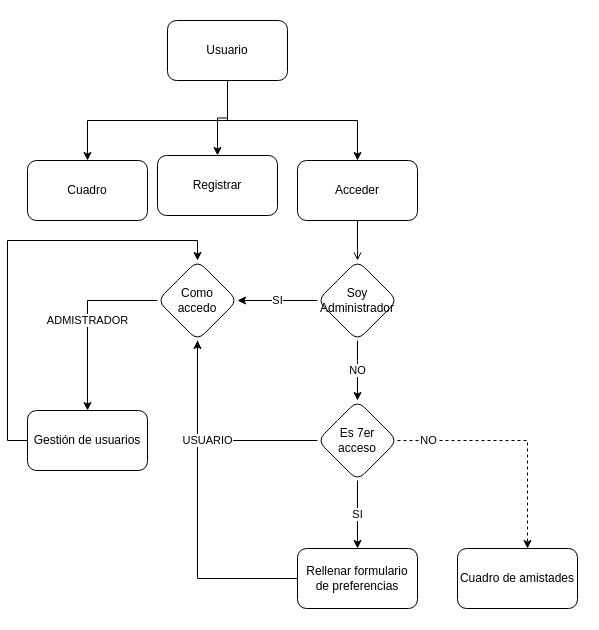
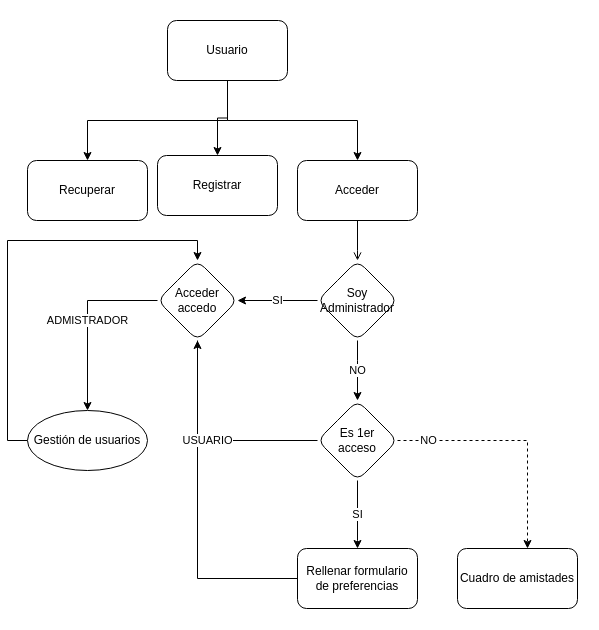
- <mxCell id="9" value="Cuadro" style="rounded=1;whiteSpace=wrap;html=1;" vertex="1" parent="1"><mxGeometry x="20" y="160" width="120" height="60" as="geometry" /></mxCell>
+ <mxCell id="9" value="Recuperar" style="rounded=1;whiteSpace=wrap;html=1;" vertex="1" parent="1"><mxGeometry x="20" y="160" width="120" height="60" as="geometry" /></mxCell>
- <mxCell id="23" value="Como&lt;br&gt;accedo" style="rhombus;whiteSpace=wrap;html=1;rounded=1;" vertex="1" parent="1"><mxGeometry x="150" y="260" width="80" height="80" as="geometry" /></mxCell>
+ <mxCell id="23" value="Acceder&lt;br&gt;accedo" style="rhombus;whiteSpace=wrap;html=1;rounded=1;" vertex="1" parent="1"><mxGeometry x="150" y="260" width="80" height="80" as="geometry" /></mxCell>
- <mxCell id="15" value="Gestión de usuarios" style="whiteSpace=wrap;html=1;rounded=1;" vertex="1" parent="1"><mxGeometry x="20" y="410" width="120" height="60" as="geometry" /></mxCell>
+ <mxCell id="15" value="Gestión de usuarios" style="ellipse;whiteSpace=wrap;html=1;" vertex="1" parent="1"><mxGeometry x="20" y="410" width="120" height="60" as="geometry" /></mxCell>
- <mxCell id="18" value="Es 7er&lt;br&gt;acceso" style="rhombus;whiteSpace=wrap;html=1;rounded=1;" vertex="1" parent="1"><mxGeometry x="310" y="400" width="80" height="80" as="geometry" /></mxCell>
+ <mxCell id="18" value="Es 1er&lt;br&gt;acceso" style="rhombus;whiteSpace=wrap;html=1;rounded=1;" vertex="1" parent="1"><mxGeometry x="310" y="400" width="80" height="80" as="geometry" /></mxCell>
